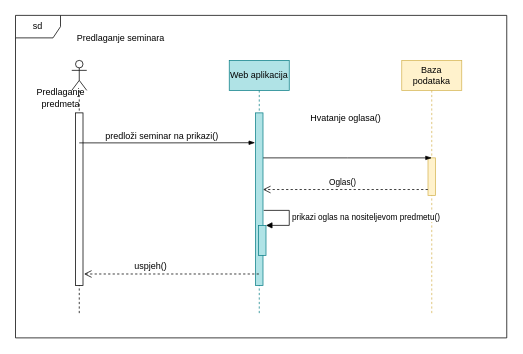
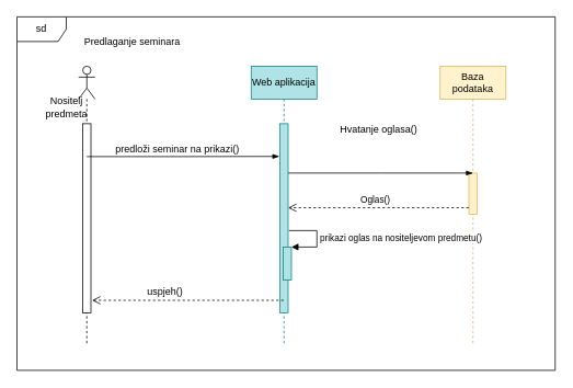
- <mxCell id="18" value="Predlaganje&lt;br&gt;predmeta" style="text;html=1;align=center;verticalAlign=middle;resizable=0;points=[];autosize=1;strokeColor=none;fillColor=none;" vertex="1" parent="1"><mxGeometry y="110" width="70" height="40" as="geometry" x="45" /></mxCell>
+ <mxCell id="18" value="Nositelj&lt;br&gt;predmeta" style="text;html=1;align=center;verticalAlign=middle;resizable=0;points=[];autosize=1;strokeColor=none;fillColor=none;" vertex="1" parent="1"><mxGeometry y="110" width="70" height="40" as="geometry" x="45" /></mxCell>
